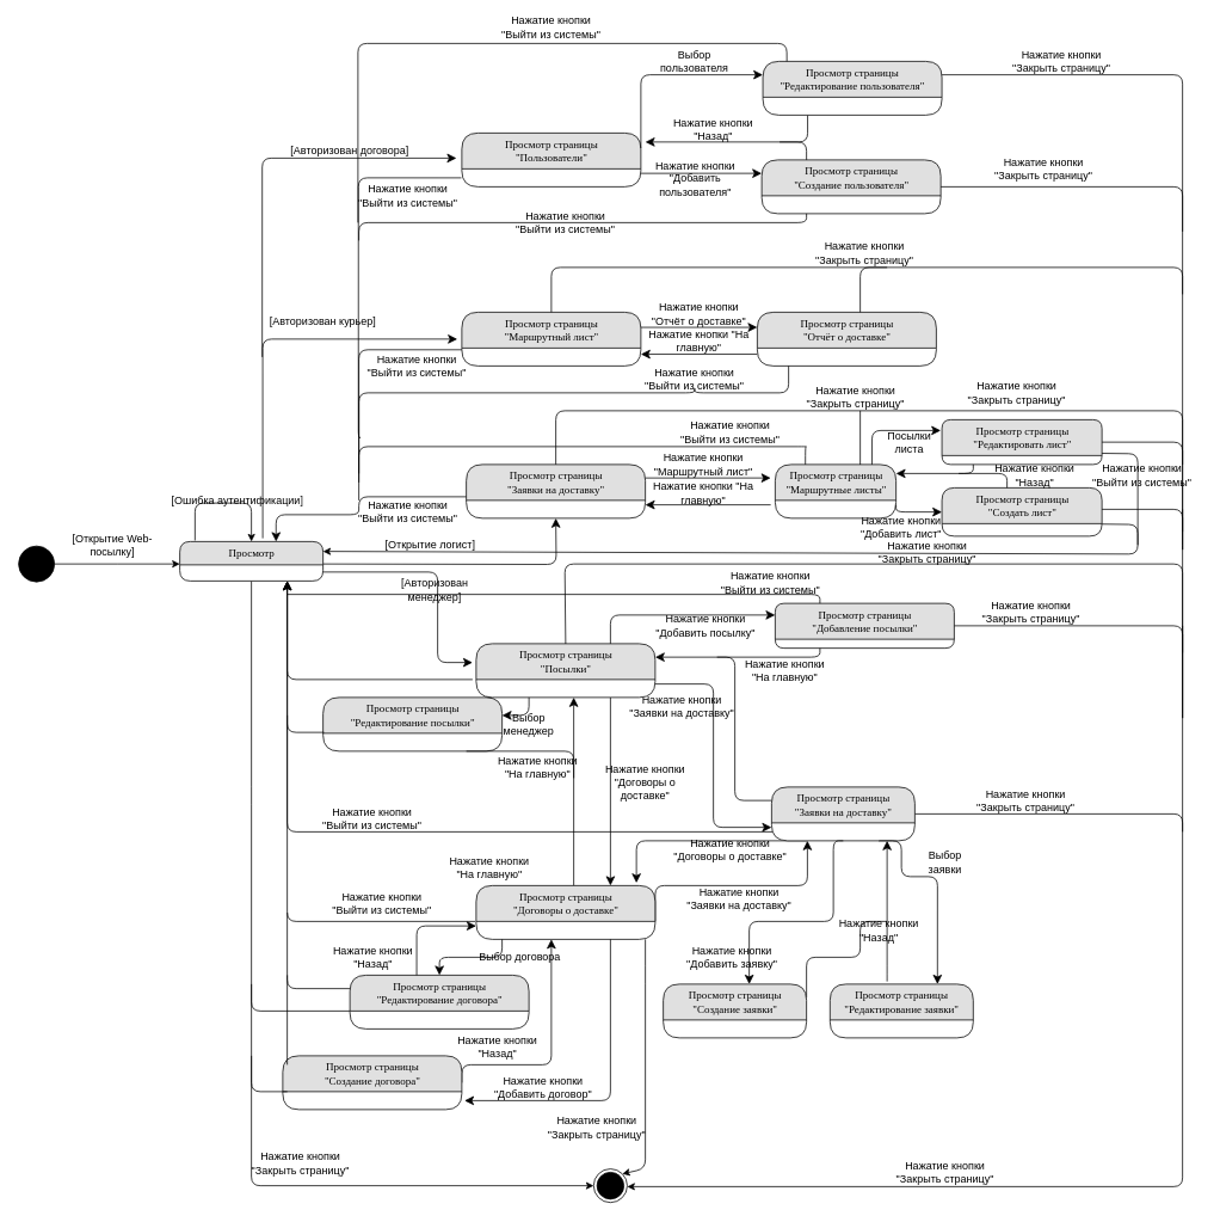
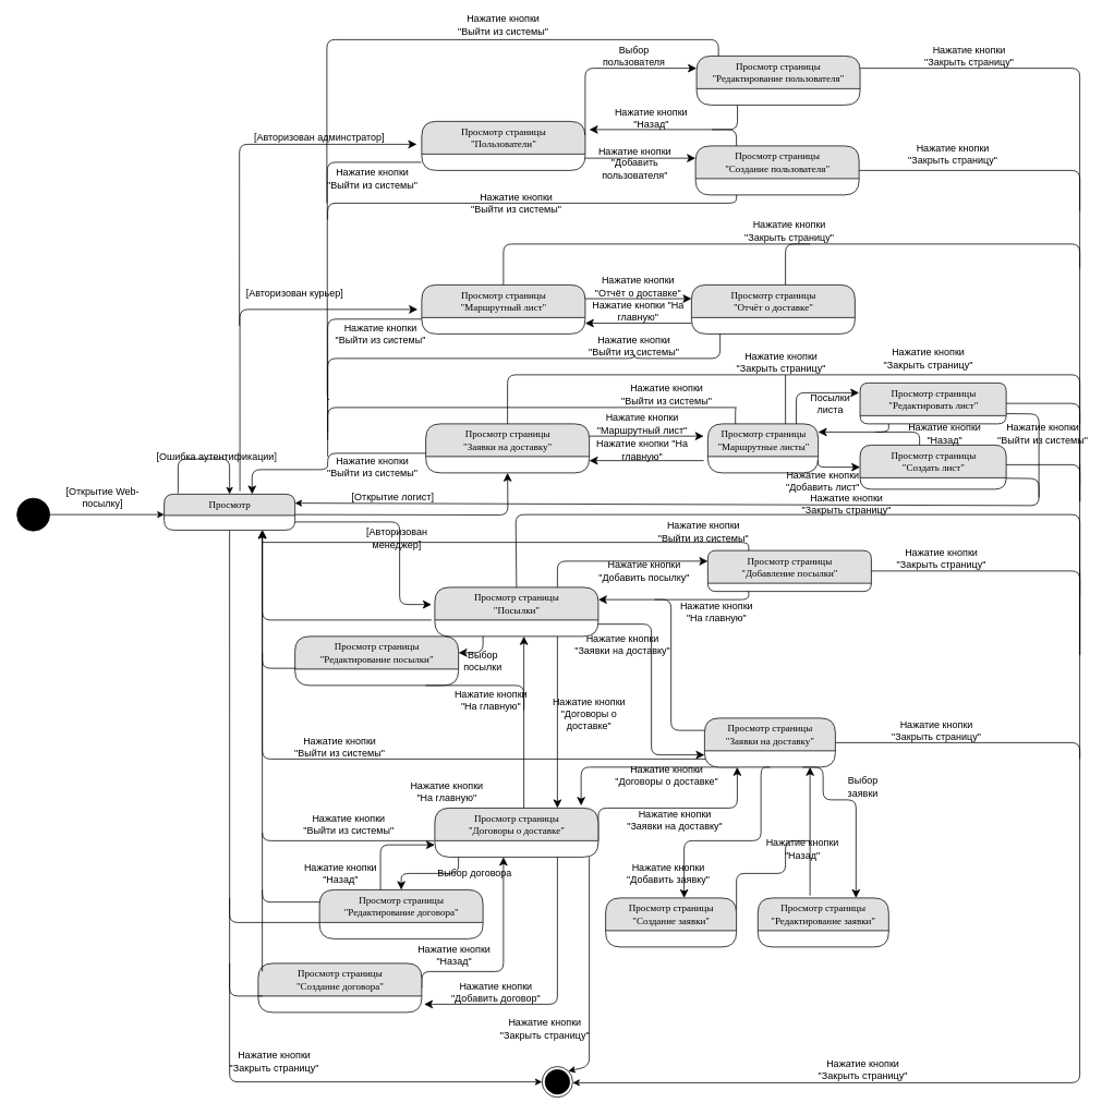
- <mxCell id="66" value="[Авторизован договора]" style="text;html=1;strokeColor=none;fillColor=none;align=center;verticalAlign=middle;whiteSpace=wrap;rounded=0;" parent="1" vertex="1"><mxGeometry x="280" y="158" width="220" height="20" as="geometry" /></mxCell>
+ <mxCell id="66" value="[Авторизован админстратор]" style="text;html=1;strokeColor=none;fillColor=none;align=center;verticalAlign=middle;whiteSpace=wrap;rounded=0;" parent="1" vertex="1"><mxGeometry x="280" y="158" width="220" height="20" as="geometry" /></mxCell>
- <mxCell id="94" value="Выбор&lt;br&gt;менеджер" style="text;html=1;strokeColor=none;fillColor=none;align=center;verticalAlign=middle;whiteSpace=wrap;rounded=0;" parent="1" vertex="1"><mxGeometry x="535" y="798" width="110" height="20" as="geometry" /></mxCell>
+ <mxCell id="94" value="Выбор&lt;br&gt;посылки" style="text;html=1;strokeColor=none;fillColor=none;align=center;verticalAlign=middle;whiteSpace=wrap;rounded=0;" parent="1" vertex="1"><mxGeometry x="535" y="798" width="110" height="20" as="geometry" /></mxCell>
